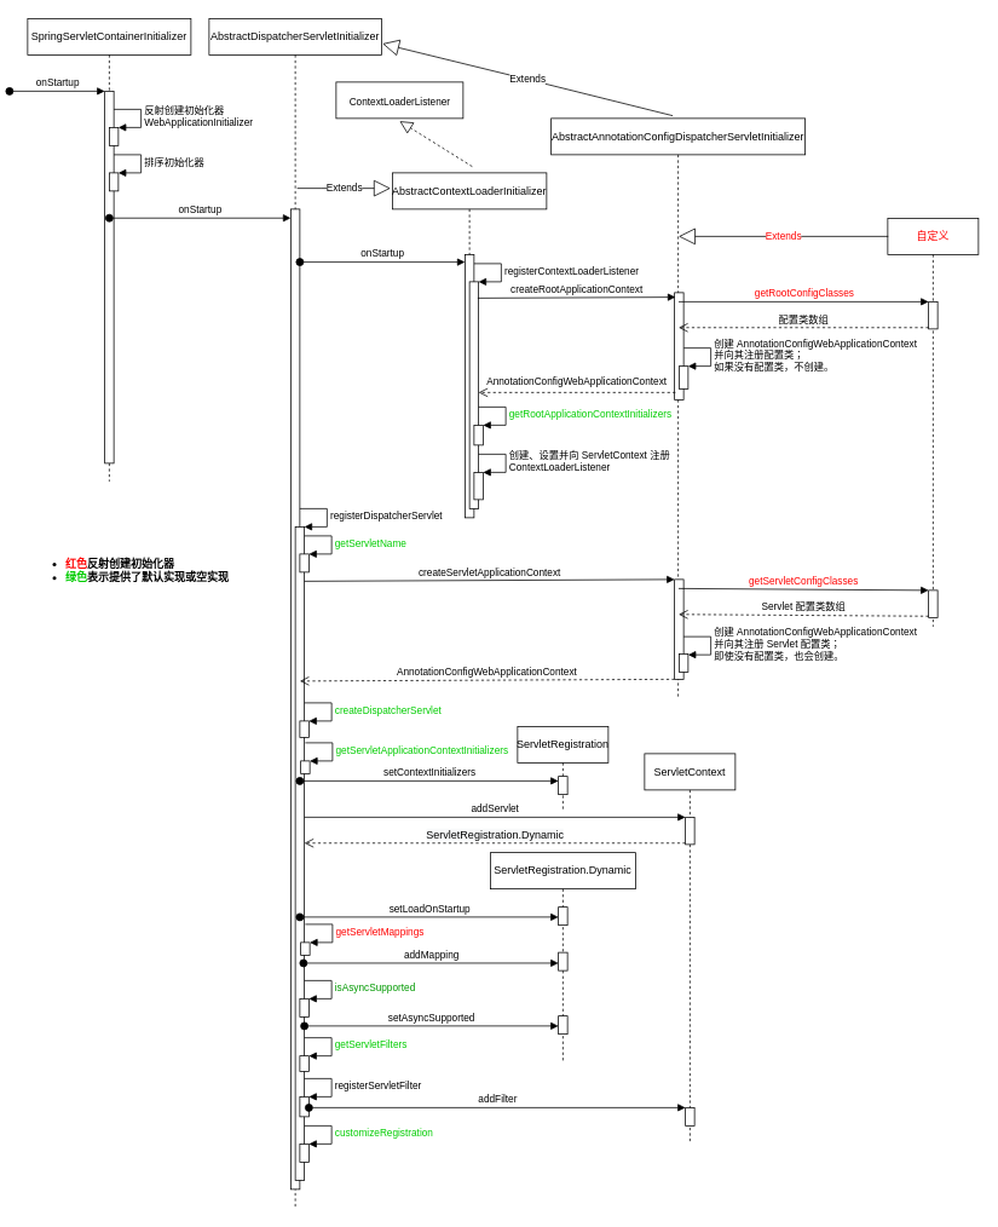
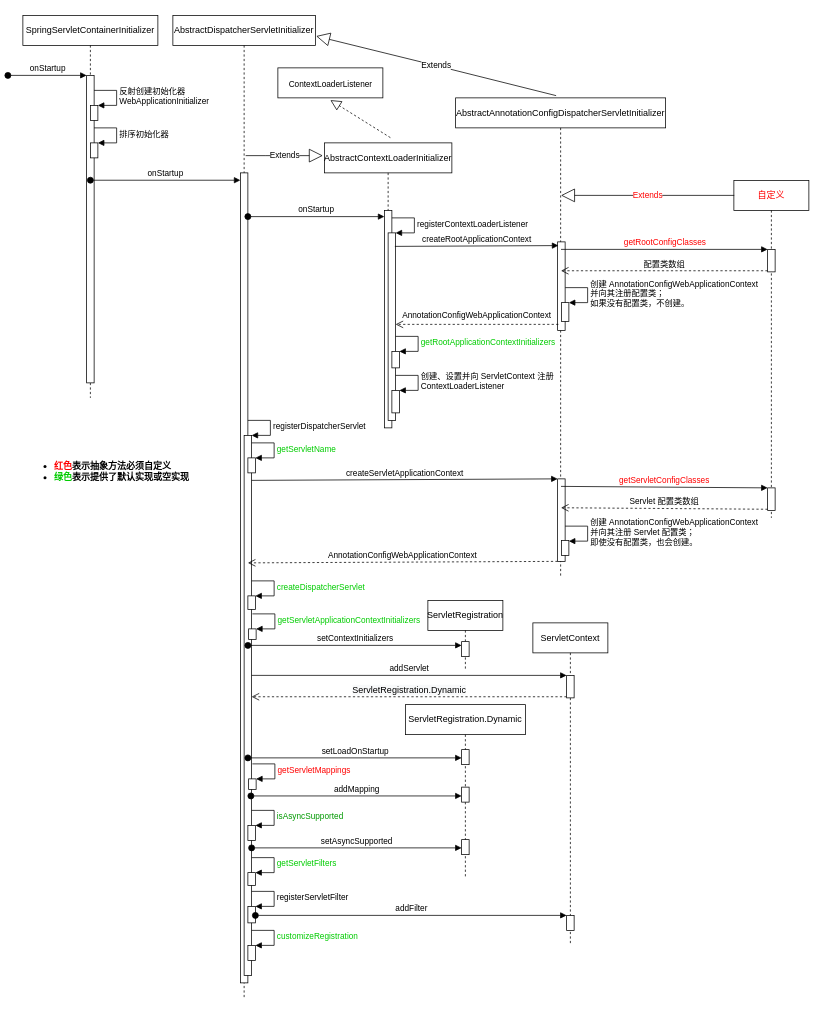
- <mxCell id="76" value="&lt;p style=&quot;font-size: 18px;&quot;&gt;&lt;/p&gt;&lt;ul&gt;&lt;li&gt;&lt;b&gt;&lt;font color=&quot;#ff0000&quot;&gt;红色&lt;/font&gt;反射创建初始化器&lt;/b&gt;&lt;/li&gt;&lt;li&gt;&lt;b&gt;&lt;font color=&quot;#00cc00&quot;&gt;绿色&lt;/font&gt;表示提供了默认实现或空实现&lt;/b&gt;&lt;/li&gt;&lt;/ul&gt;&lt;p&gt;&lt;/p&gt;" style="text;html=1;strokeColor=none;fillColor=none;align=left;verticalAlign=middle;whiteSpace=wrap;rounded=0;fontColor=#000000;" vertex="1" parent="1"><mxGeometry x="20" y="610" width="280" height="30" as="geometry" /></mxCell>
+ <mxCell id="76" value="&lt;p style=&quot;font-size: 18px;&quot;&gt;&lt;/p&gt;&lt;ul&gt;&lt;li&gt;&lt;b&gt;&lt;font color=&quot;#ff0000&quot;&gt;红色&lt;/font&gt;表示抽象方法必须自定义&lt;/b&gt;&lt;/li&gt;&lt;li&gt;&lt;b&gt;&lt;font color=&quot;#00cc00&quot;&gt;绿色&lt;/font&gt;表示提供了默认实现或空实现&lt;/b&gt;&lt;/li&gt;&lt;/ul&gt;&lt;p&gt;&lt;/p&gt;" style="text;html=1;strokeColor=none;fillColor=none;align=left;verticalAlign=middle;whiteSpace=wrap;rounded=0;fontColor=#000000;" vertex="1" parent="1"><mxGeometry x="20" y="610" width="280" height="30" as="geometry" /></mxCell>
